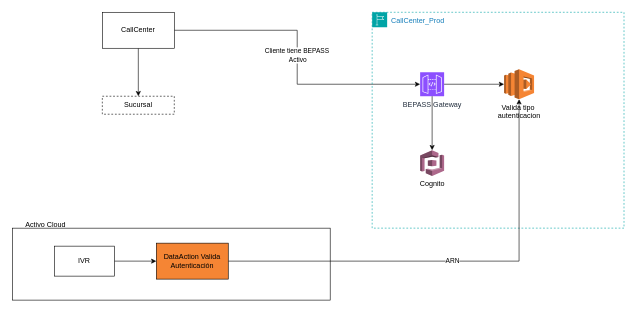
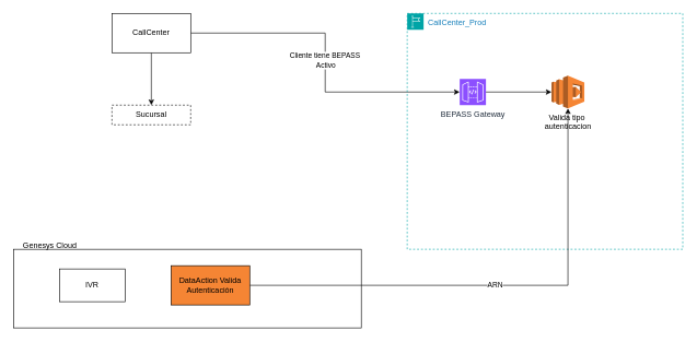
- <mxCell id="11" style="edgeStyle=orthogonalEdgeStyle;rounded=0;orthogonalLoop=1;jettySize=auto;html=1;entryX=0.5;entryY=0;entryDx=0;entryDy=0;entryPerimeter=0;" edge="1" parent="6" source="7" target="10"><mxGeometry relative="1" as="geometry" /></mxCell>
- <mxCell id="10" value="Cognito" style="outlineConnect=0;dashed=0;verticalLabelPosition=bottom;verticalAlign=top;align=center;html=1;shape=mxgraph.aws3.cognito;fillColor=#AD688B;gradientColor=none;" vertex="1" parent="6"><mxGeometry x="80" y="230" width="40" height="43" as="geometry" /></mxCell>
- <mxCell id="13" value="Activo Cloud" style="text;html=1;align=center;verticalAlign=middle;resizable=0;points=[];autosize=1;strokeColor=none;fillColor=none;" vertex="1" parent="1"><mxGeometry x="20" y="360" width="110" height="30" as="geometry" /></mxCell>
+ <mxCell id="13" value="Genesys Cloud" style="text;html=1;align=center;verticalAlign=middle;resizable=0;points=[];autosize=1;strokeColor=none;fillColor=none;" vertex="1" parent="1"><mxGeometry x="20" y="360" width="110" height="30" as="geometry" /></mxCell>
- <mxCell id="14" value="" style="edgeStyle=orthogonalEdgeStyle;rounded=0;orthogonalLoop=1;jettySize=auto;html=1;" edge="1" parent="1" source="15" target="18"><mxGeometry relative="1" as="geometry" /></mxCell>
